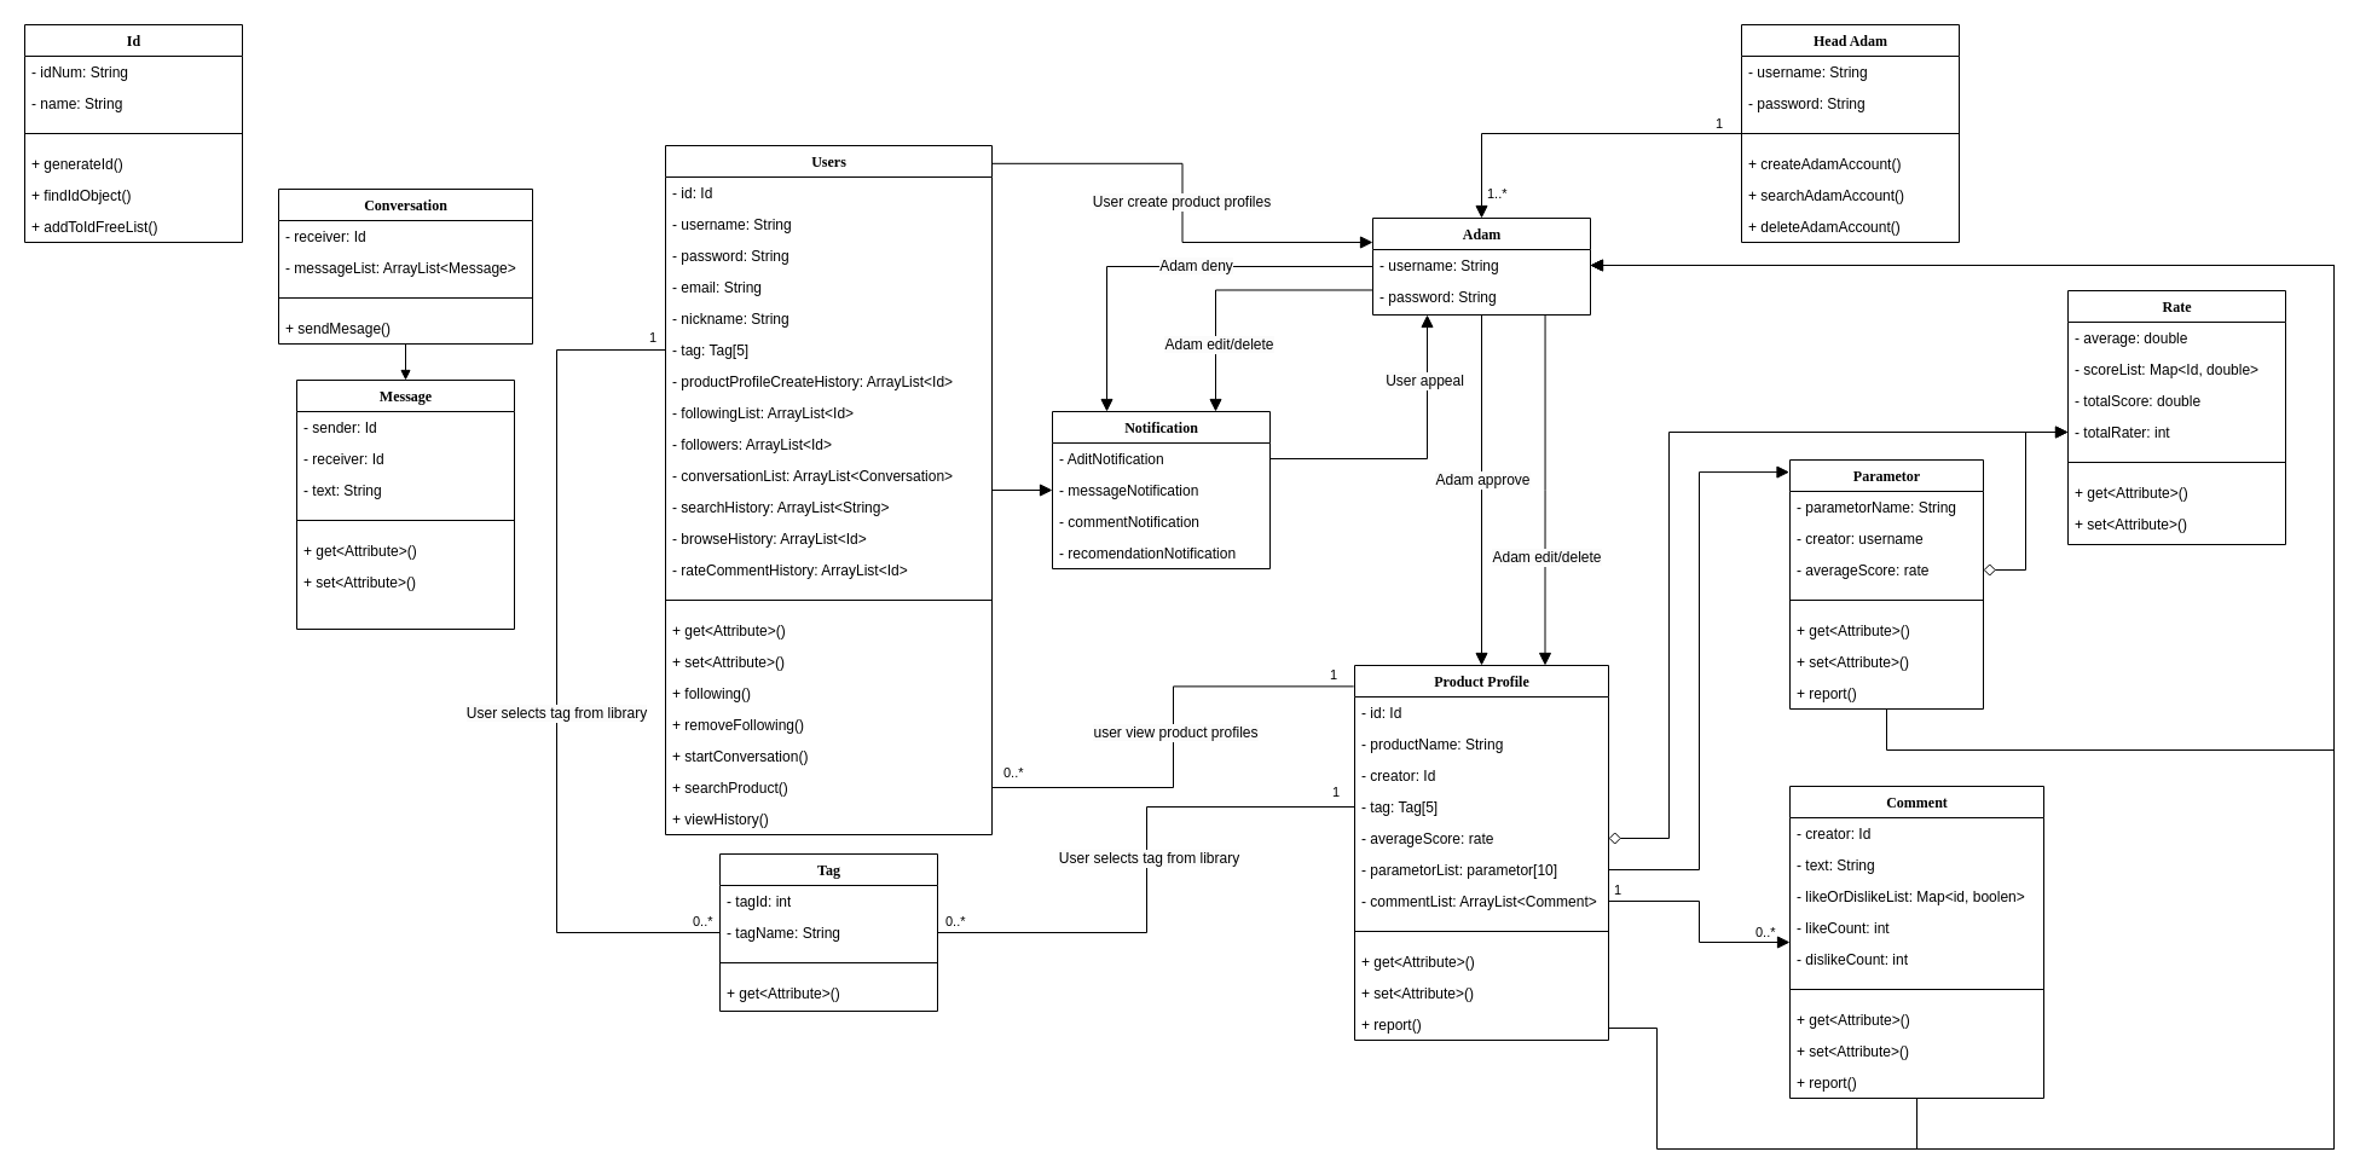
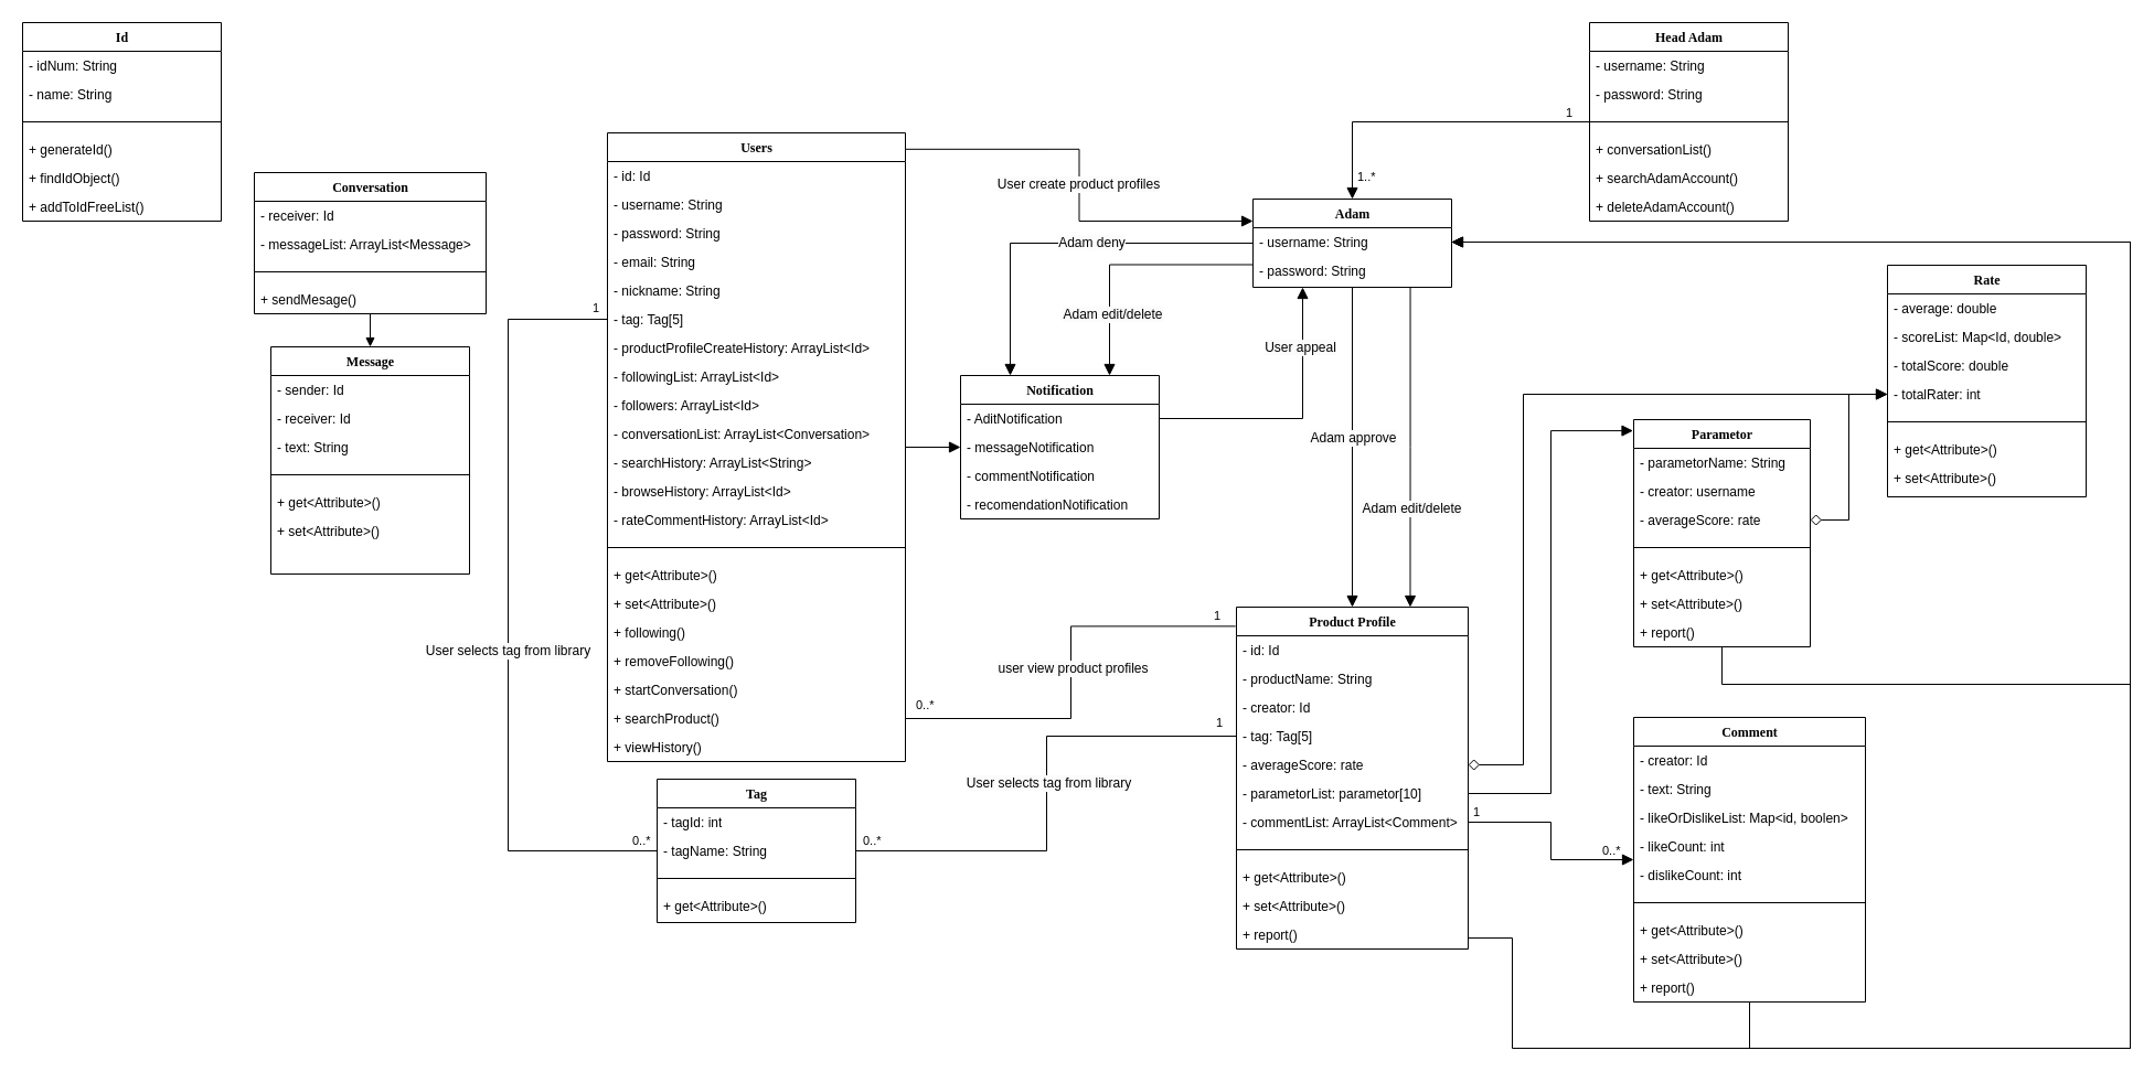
- <mxCell id="80" value="+ createAdamAccount()" style="text;html=1;strokeColor=none;fillColor=none;align=left;verticalAlign=top;spacingLeft=4;spacingRight=4;whiteSpace=wrap;overflow=hidden;rotatable=0;points=[[0,0.5],[1,0.5]];portConstraint=eastwest;labelBackgroundColor=none;" vertex="1" parent="76"><mxGeometry y="102" width="180" height="26" as="geometry" /></mxCell>
+ <mxCell id="80" value="+ conversationList()" style="text;html=1;strokeColor=none;fillColor=none;align=left;verticalAlign=top;spacingLeft=4;spacingRight=4;whiteSpace=wrap;overflow=hidden;rotatable=0;points=[[0,0.5],[1,0.5]];portConstraint=eastwest;labelBackgroundColor=none;" vertex="1" parent="76"><mxGeometry y="102" width="180" height="26" as="geometry" /></mxCell>
